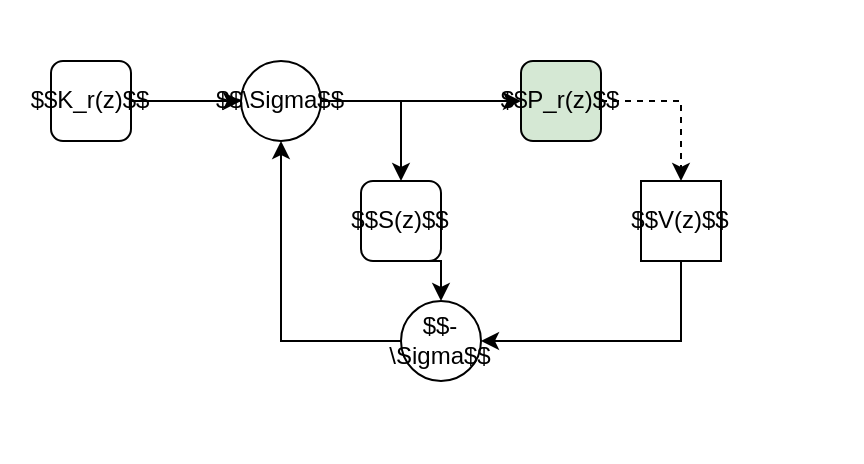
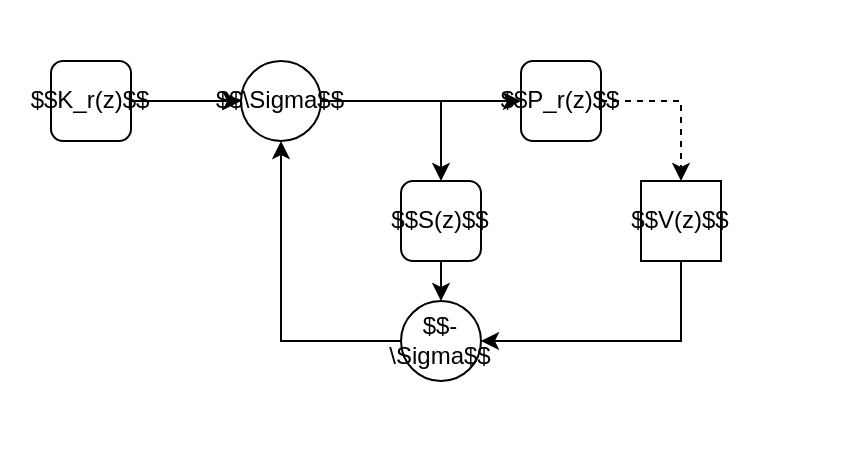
- <mxCell id="3" value="$$P_r(z)$$" style="rounded=1;whiteSpace=wrap;html=1;fillColor=#d5e8d4;" vertex="1" parent="1"><mxGeometry x="260" y="30" width="40" height="40" as="geometry" /></mxCell>
+ <mxCell id="3" value="$$P_r(z)$$" style="rounded=1;whiteSpace=wrap;html=1;" vertex="1" parent="1"><mxGeometry x="260" y="30" width="40" height="40" as="geometry" /></mxCell>
- <mxCell id="5" value="$$S(z)$$" style="rounded=1;whiteSpace=wrap;html=1;" vertex="1" parent="1"><mxGeometry x="180" y="90" width="40" height="40" as="geometry" /></mxCell>
+ <mxCell id="5" value="$$S(z)$$" style="rounded=1;whiteSpace=wrap;html=1;" vertex="1" parent="1"><mxGeometry x="200" y="90" width="40" height="40" as="geometry" /></mxCell>
